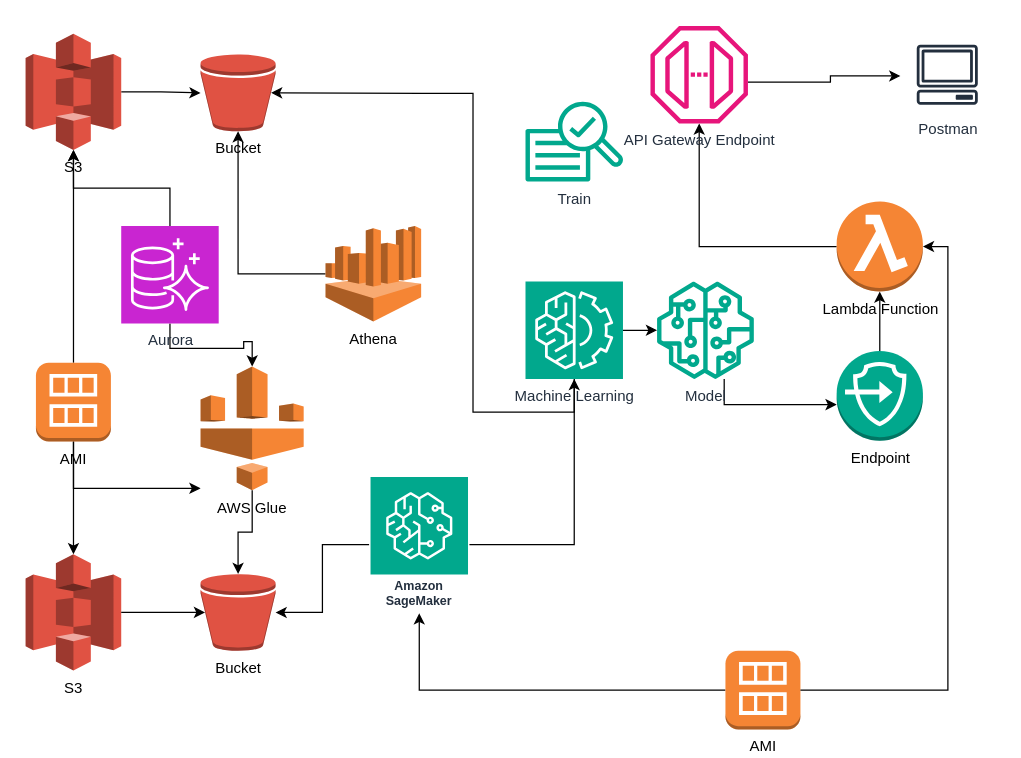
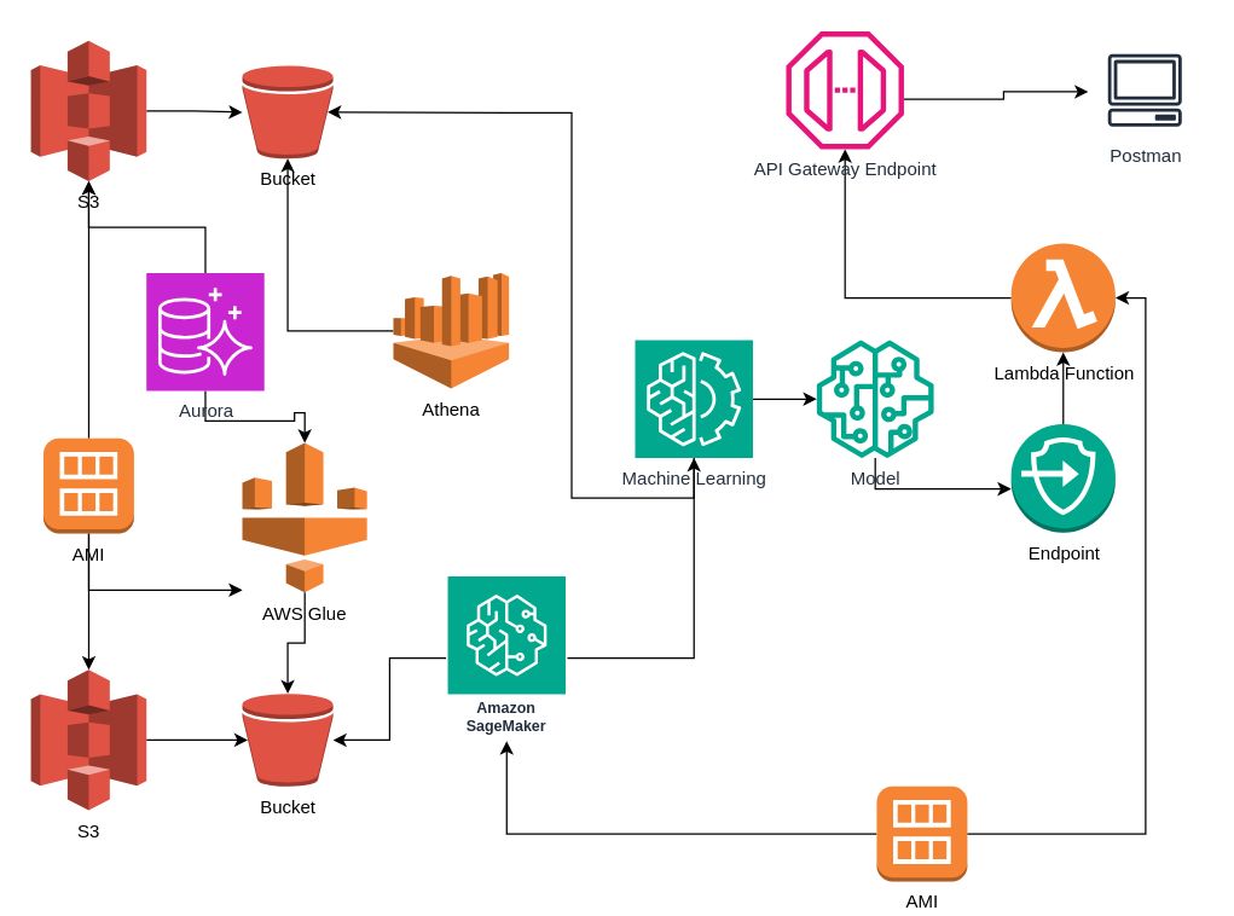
- <mxCell id="22" value="Train" style="sketch=0;outlineConnect=0;fontColor=#232F3E;gradientColor=none;fillColor=#01A88D;strokeColor=none;dashed=0;verticalLabelPosition=bottom;verticalAlign=top;align=center;html=1;fontSize=12;fontStyle=0;aspect=fixed;pointerEvents=1;shape=mxgraph.aws4.sagemaker_train;" vertex="1" parent="1"><mxGeometry x="420" y="80" width="78" height="65" as="geometry" /></mxCell>
- <mxCell id="24" value="Model" style="sketch=0;outlineConnect=0;fontColor=#232F3E;gradientColor=none;fillColor=#01A88D;strokeColor=none;dashed=0;verticalLabelPosition=bottom;verticalAlign=top;align=center;html=1;fontSize=12;fontStyle=0;aspect=fixed;pointerEvents=1;shape=mxgraph.aws4.sagemaker_model;" vertex="1" parent="1"><mxGeometry x="525" y="224.5" width="78" height="78" as="geometry" /></mxCell>
+ <mxCell id="24" value="Model" style="sketch=0;outlineConnect=0;fontColor=#232F3E;gradientColor=none;fillColor=#01A88D;strokeColor=none;dashed=0;verticalLabelPosition=bottom;verticalAlign=top;align=center;html=1;fontSize=12;fontStyle=0;aspect=fixed;pointerEvents=1;shape=mxgraph.aws4.sagemaker_model;" vertex="1" parent="1"><mxGeometry x="540" y="224.5" width="78" height="78" as="geometry" /></mxCell>
